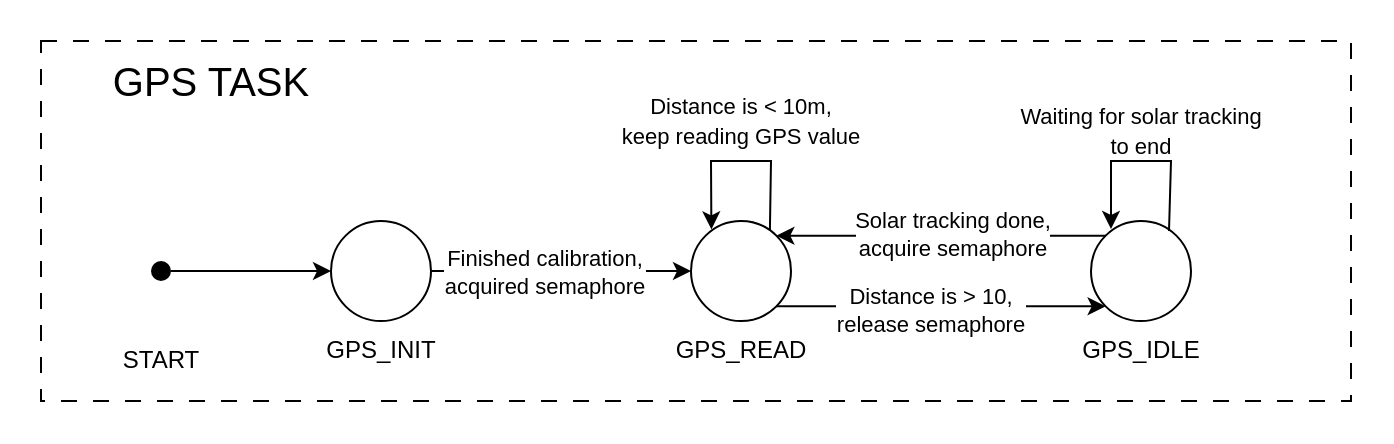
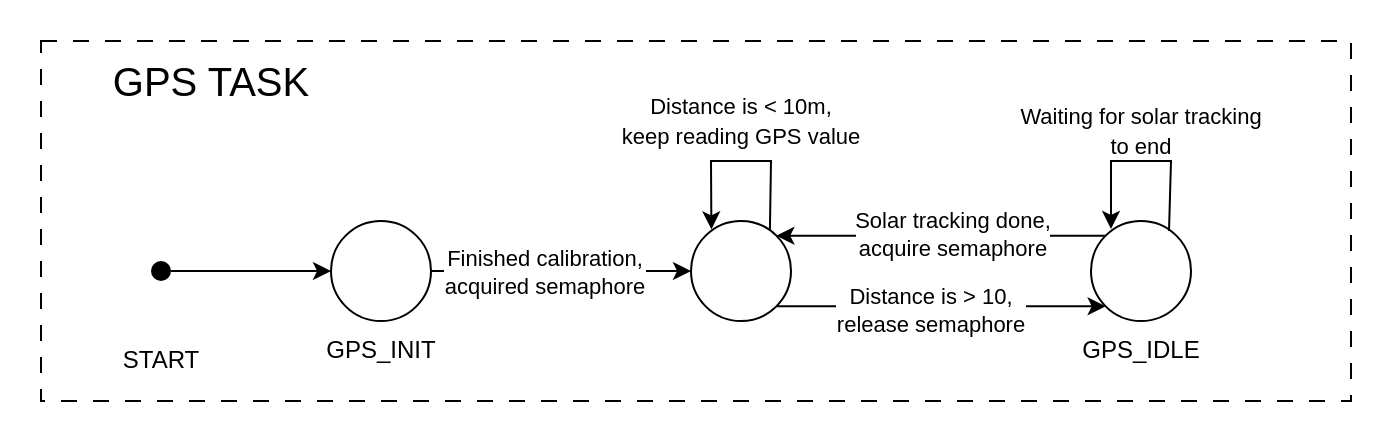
- <mxCell id="11" value="GPS_READ" style="text;html=1;align=center;verticalAlign=middle;resizable=0;points=[];autosize=1;strokeColor=none;fillColor=none;" vertex="1" parent="1"><mxGeometry x="325" y="160" width="90" height="30" as="geometry" /></mxCell>
